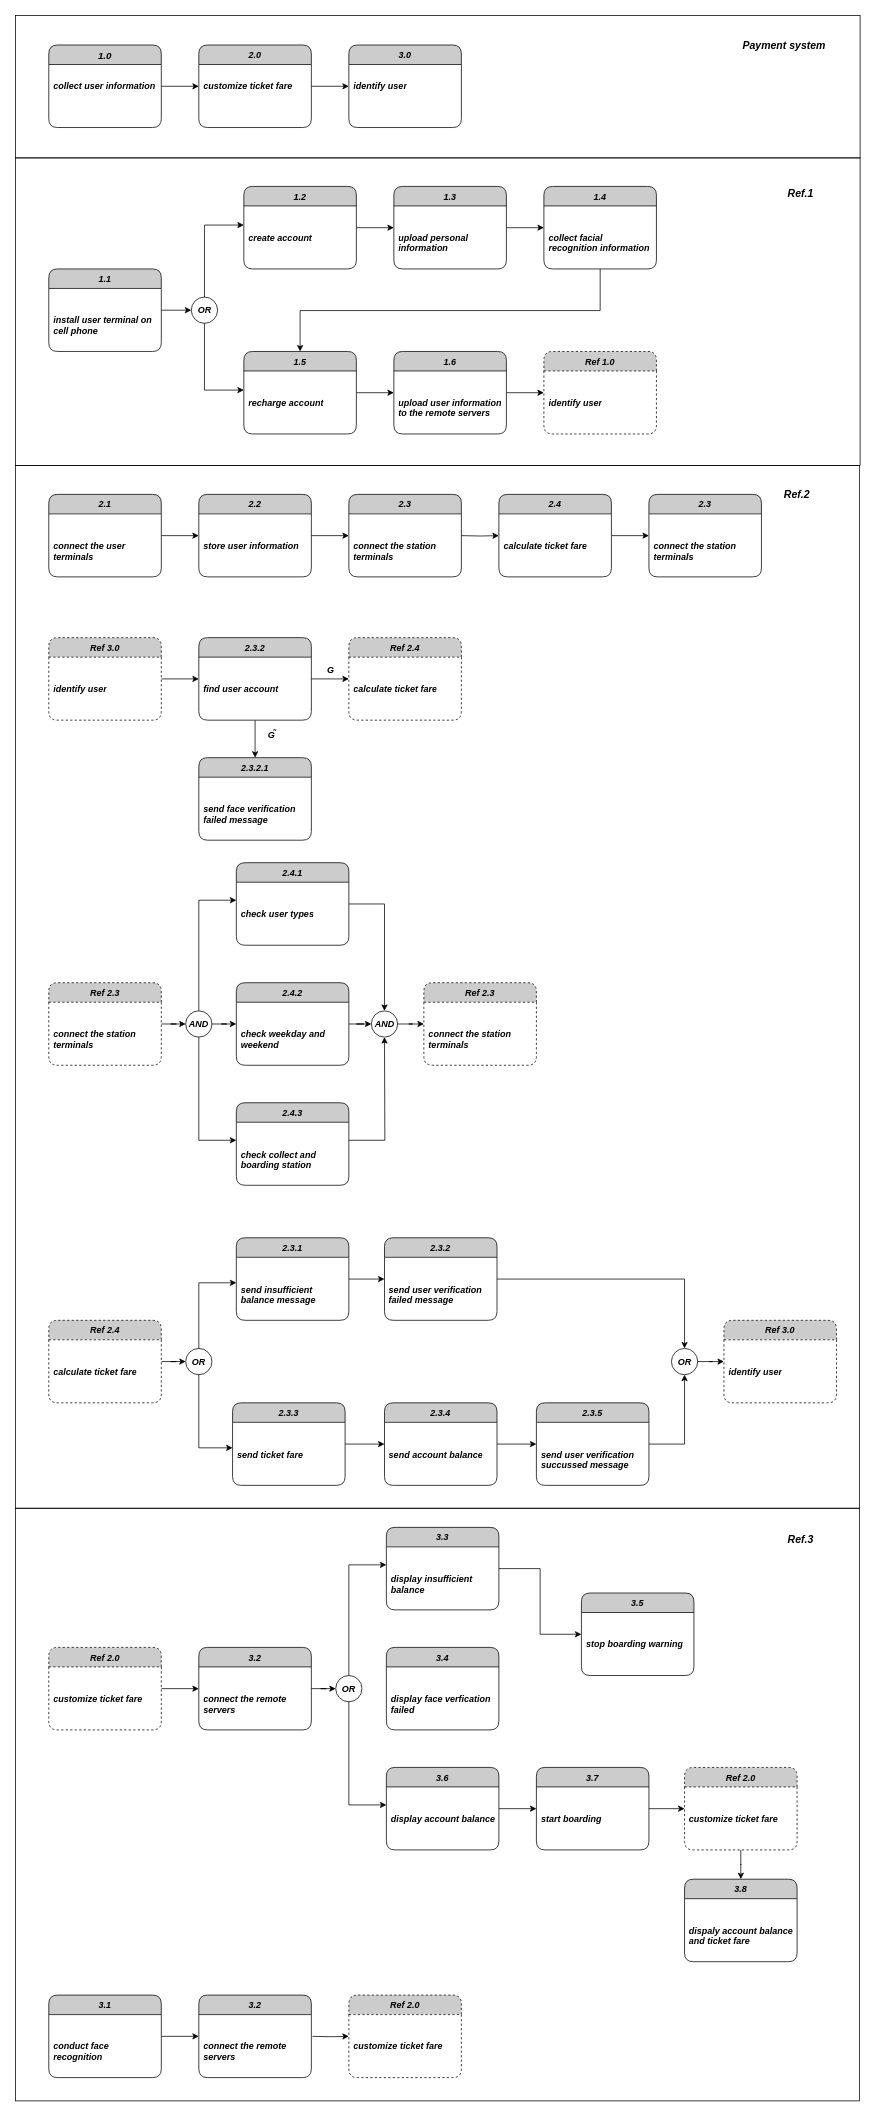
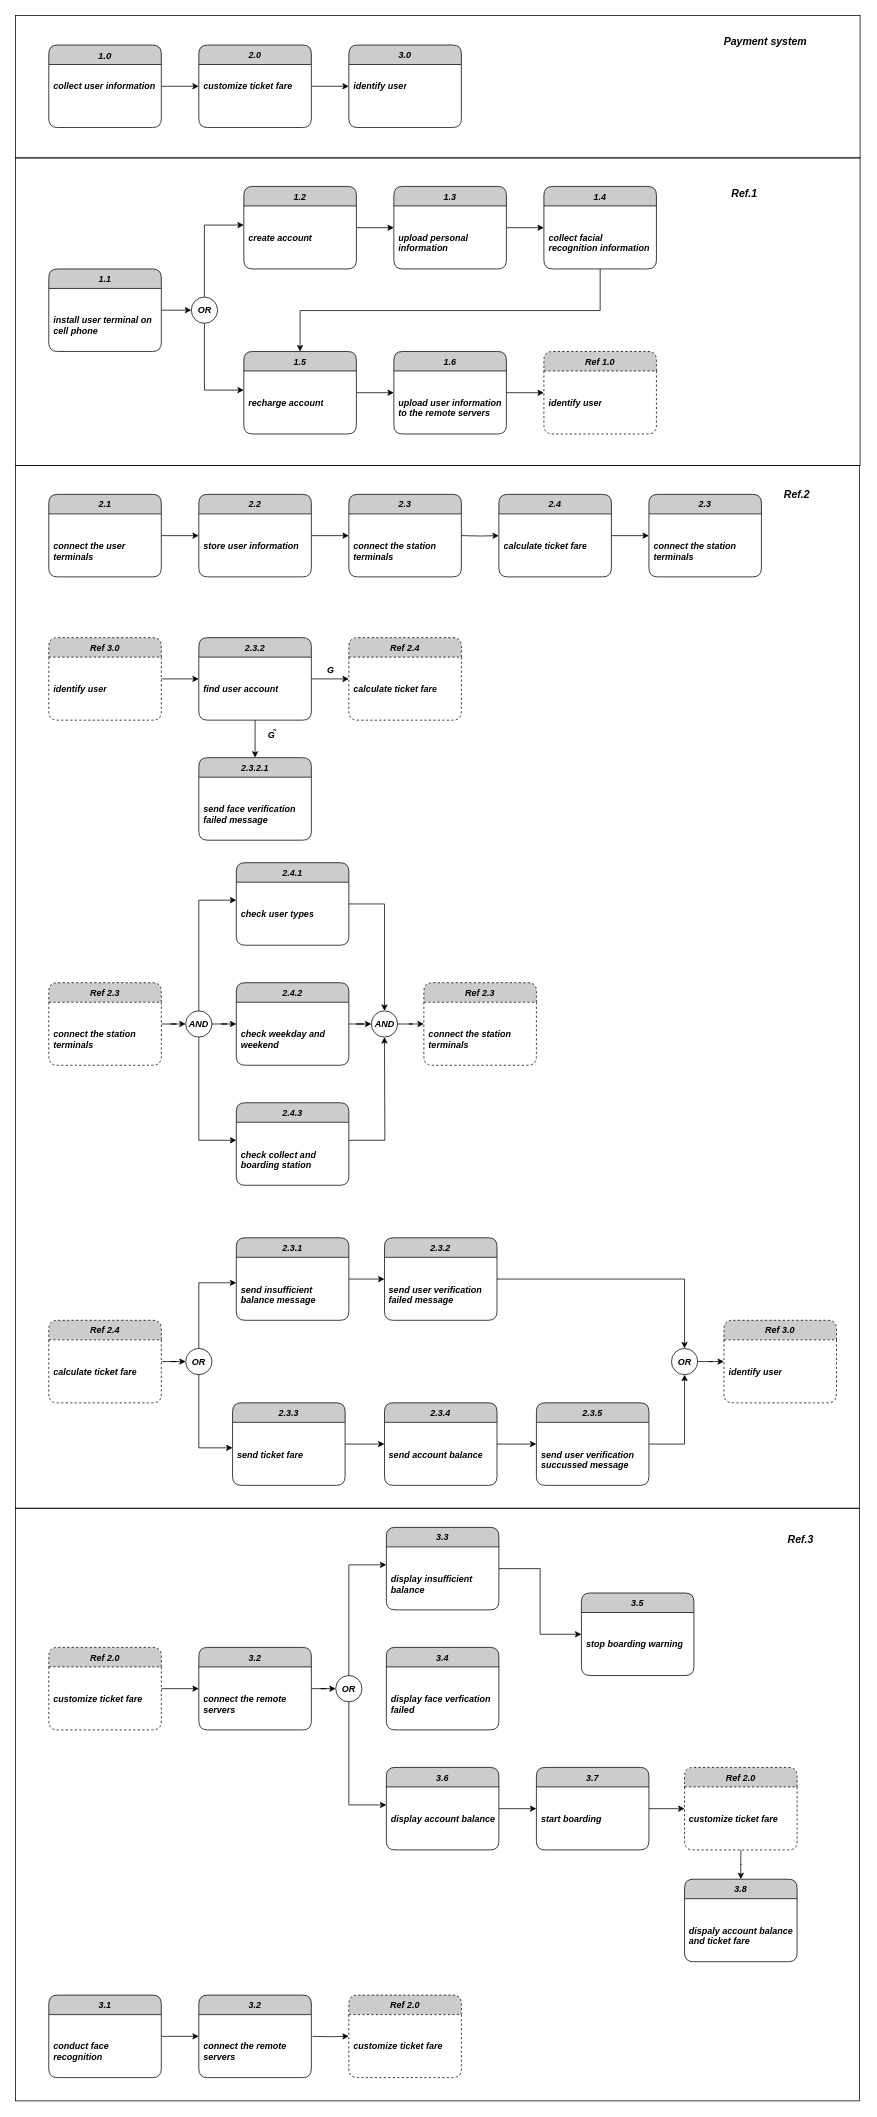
- <mxCell id="144" value="&lt;font style=&quot;font-size: 14px&quot;&gt;Payment system&lt;/font&gt;" style="text;html=1;strokeColor=none;fillColor=none;align=center;verticalAlign=middle;whiteSpace=wrap;rounded=0;shadow=0;glass=0;comic=0;fontFamily=Helvetica;fontStyle=3" parent="1" vertex="1"><mxGeometry x="964.5" y="49.5" width="160" height="20" as="geometry" /></mxCell>
+ <mxCell id="144" value="&lt;font style=&quot;font-size: 14px&quot;&gt;Payment system&lt;/font&gt;" style="text;html=1;strokeColor=none;fillColor=none;align=center;verticalAlign=middle;whiteSpace=wrap;rounded=0;shadow=0;glass=0;comic=0;fontFamily=Helvetica;fontStyle=3" parent="1" vertex="1"><mxGeometry x="939.5" y="44.5" width="160" height="20" as="geometry" /></mxCell>
- <mxCell id="145" value="&lt;div align=&quot;right&quot;&gt;&lt;font style=&quot;font-size: 14px&quot;&gt;Ref.1&lt;/font&gt;&lt;/div&gt;" style="text;html=1;strokeColor=none;fillColor=none;align=center;verticalAlign=middle;whiteSpace=wrap;rounded=0;shadow=0;glass=0;comic=0;fontFamily=Helvetica;fontStyle=3" parent="1" vertex="1"><mxGeometry x="987" y="248" width="160" height="20" as="geometry" /></mxCell>
+ <mxCell id="145" value="&lt;div align=&quot;right&quot;&gt;&lt;font style=&quot;font-size: 14px&quot;&gt;Ref.1&lt;/font&gt;&lt;/div&gt;" style="text;html=1;strokeColor=none;fillColor=none;align=center;verticalAlign=middle;whiteSpace=wrap;rounded=0;shadow=0;glass=0;comic=0;fontFamily=Helvetica;fontStyle=3" parent="1" vertex="1"><mxGeometry x="912" y="248" width="160" height="20" as="geometry" /></mxCell>
